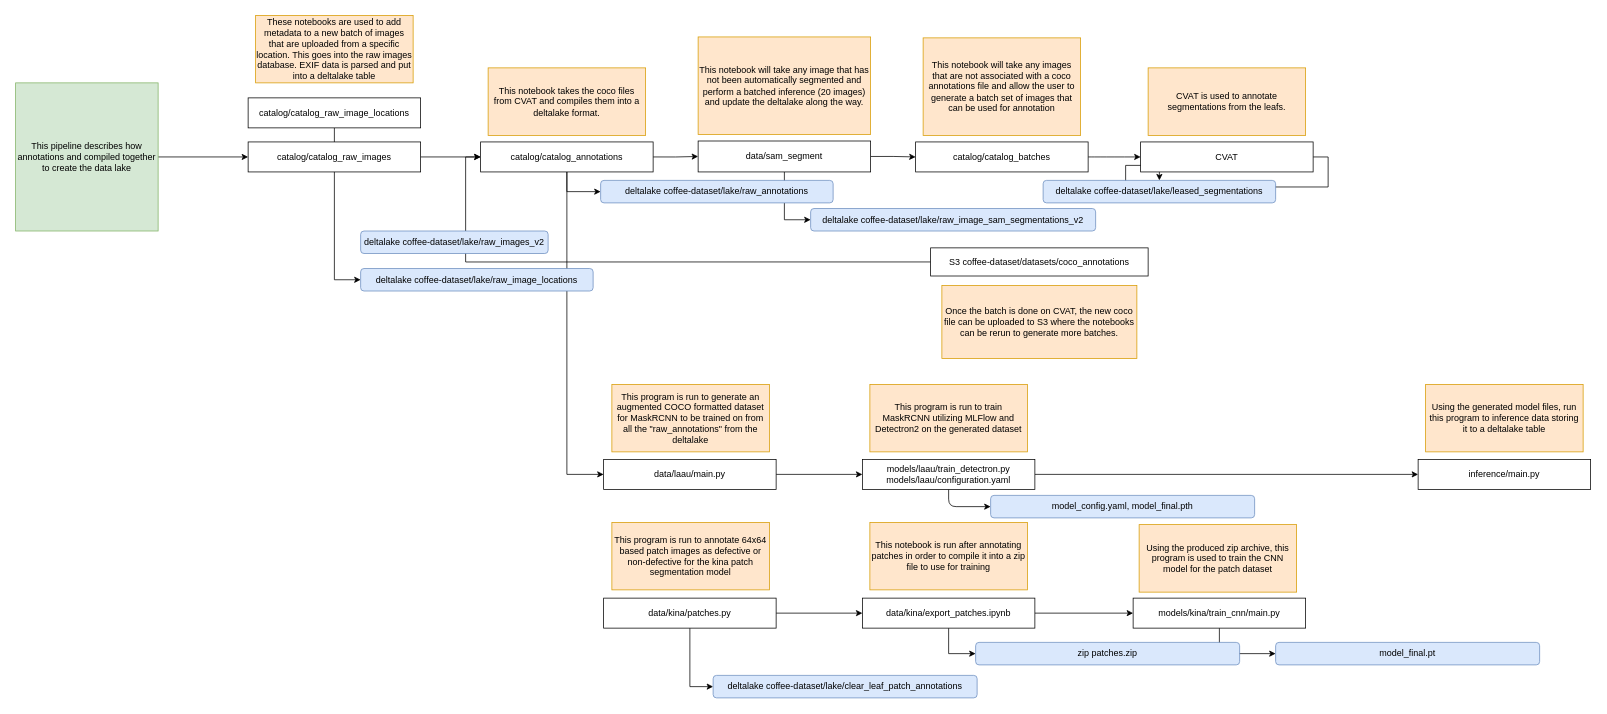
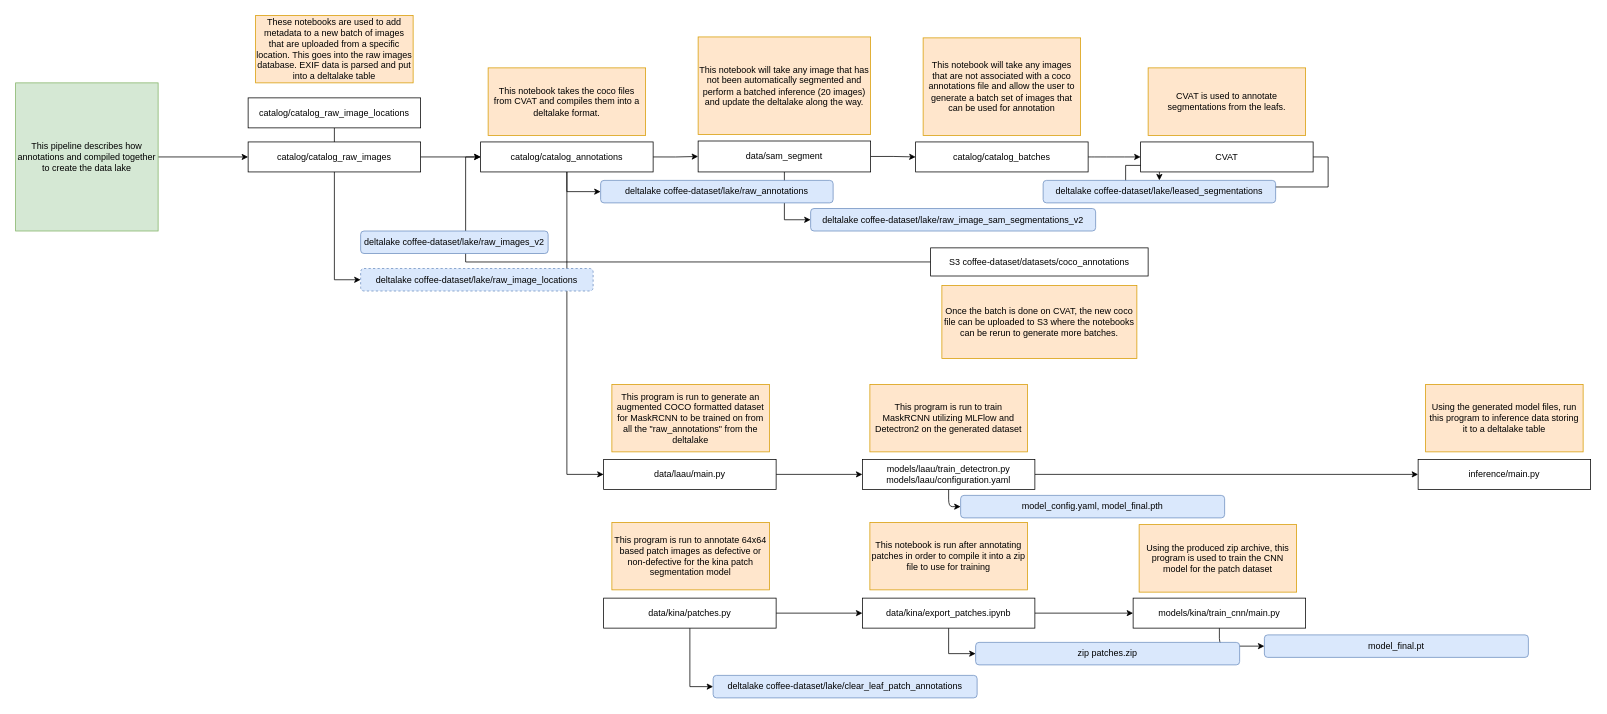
- <mxCell id="22" value="deltalake coffee-dataset/lake/raw_image_locations" style="rounded=1;whiteSpace=wrap;html=1;fillColor=#dae8fc;strokeColor=#6c8ebf;" parent="1" vertex="1"><mxGeometry x="480" y="357.5" width="310" height="30" as="geometry" /></mxCell>
+ <mxCell id="22" value="deltalake coffee-dataset/lake/raw_image_locations" style="rounded=1;whiteSpace=wrap;html=1;fillColor=#dae8fc;strokeColor=#6c8ebf;dashed=1;" parent="1" vertex="1"><mxGeometry x="480" y="357.5" width="310" height="30" as="geometry" /></mxCell>
- <mxCell id="54" value="model_config.yaml, model_final.pth" style="rounded=1;whiteSpace=wrap;html=1;fillColor=#dae8fc;strokeColor=#6c8ebf;" vertex="1" parent="1"><mxGeometry x="1320" y="660" width="352" height="30" as="geometry" /></mxCell>
+ <mxCell id="54" value="model_config.yaml, model_final.pth" style="rounded=1;whiteSpace=wrap;html=1;fillColor=#dae8fc;strokeColor=#6c8ebf;" vertex="1" parent="1"><mxGeometry x="1280" y="660" width="352" height="30" as="geometry" /></mxCell>
- <mxCell id="55" value="model_final.pt" style="rounded=1;whiteSpace=wrap;html=1;fillColor=#dae8fc;strokeColor=#6c8ebf;" vertex="1" parent="1"><mxGeometry x="1700" y="856" width="352" height="30" as="geometry" /></mxCell>
+ <mxCell id="55" value="model_final.pt" style="rounded=1;whiteSpace=wrap;html=1;fillColor=#dae8fc;strokeColor=#6c8ebf;" vertex="1" parent="1"><mxGeometry x="1685" y="846" width="352" height="30" as="geometry" /></mxCell>
